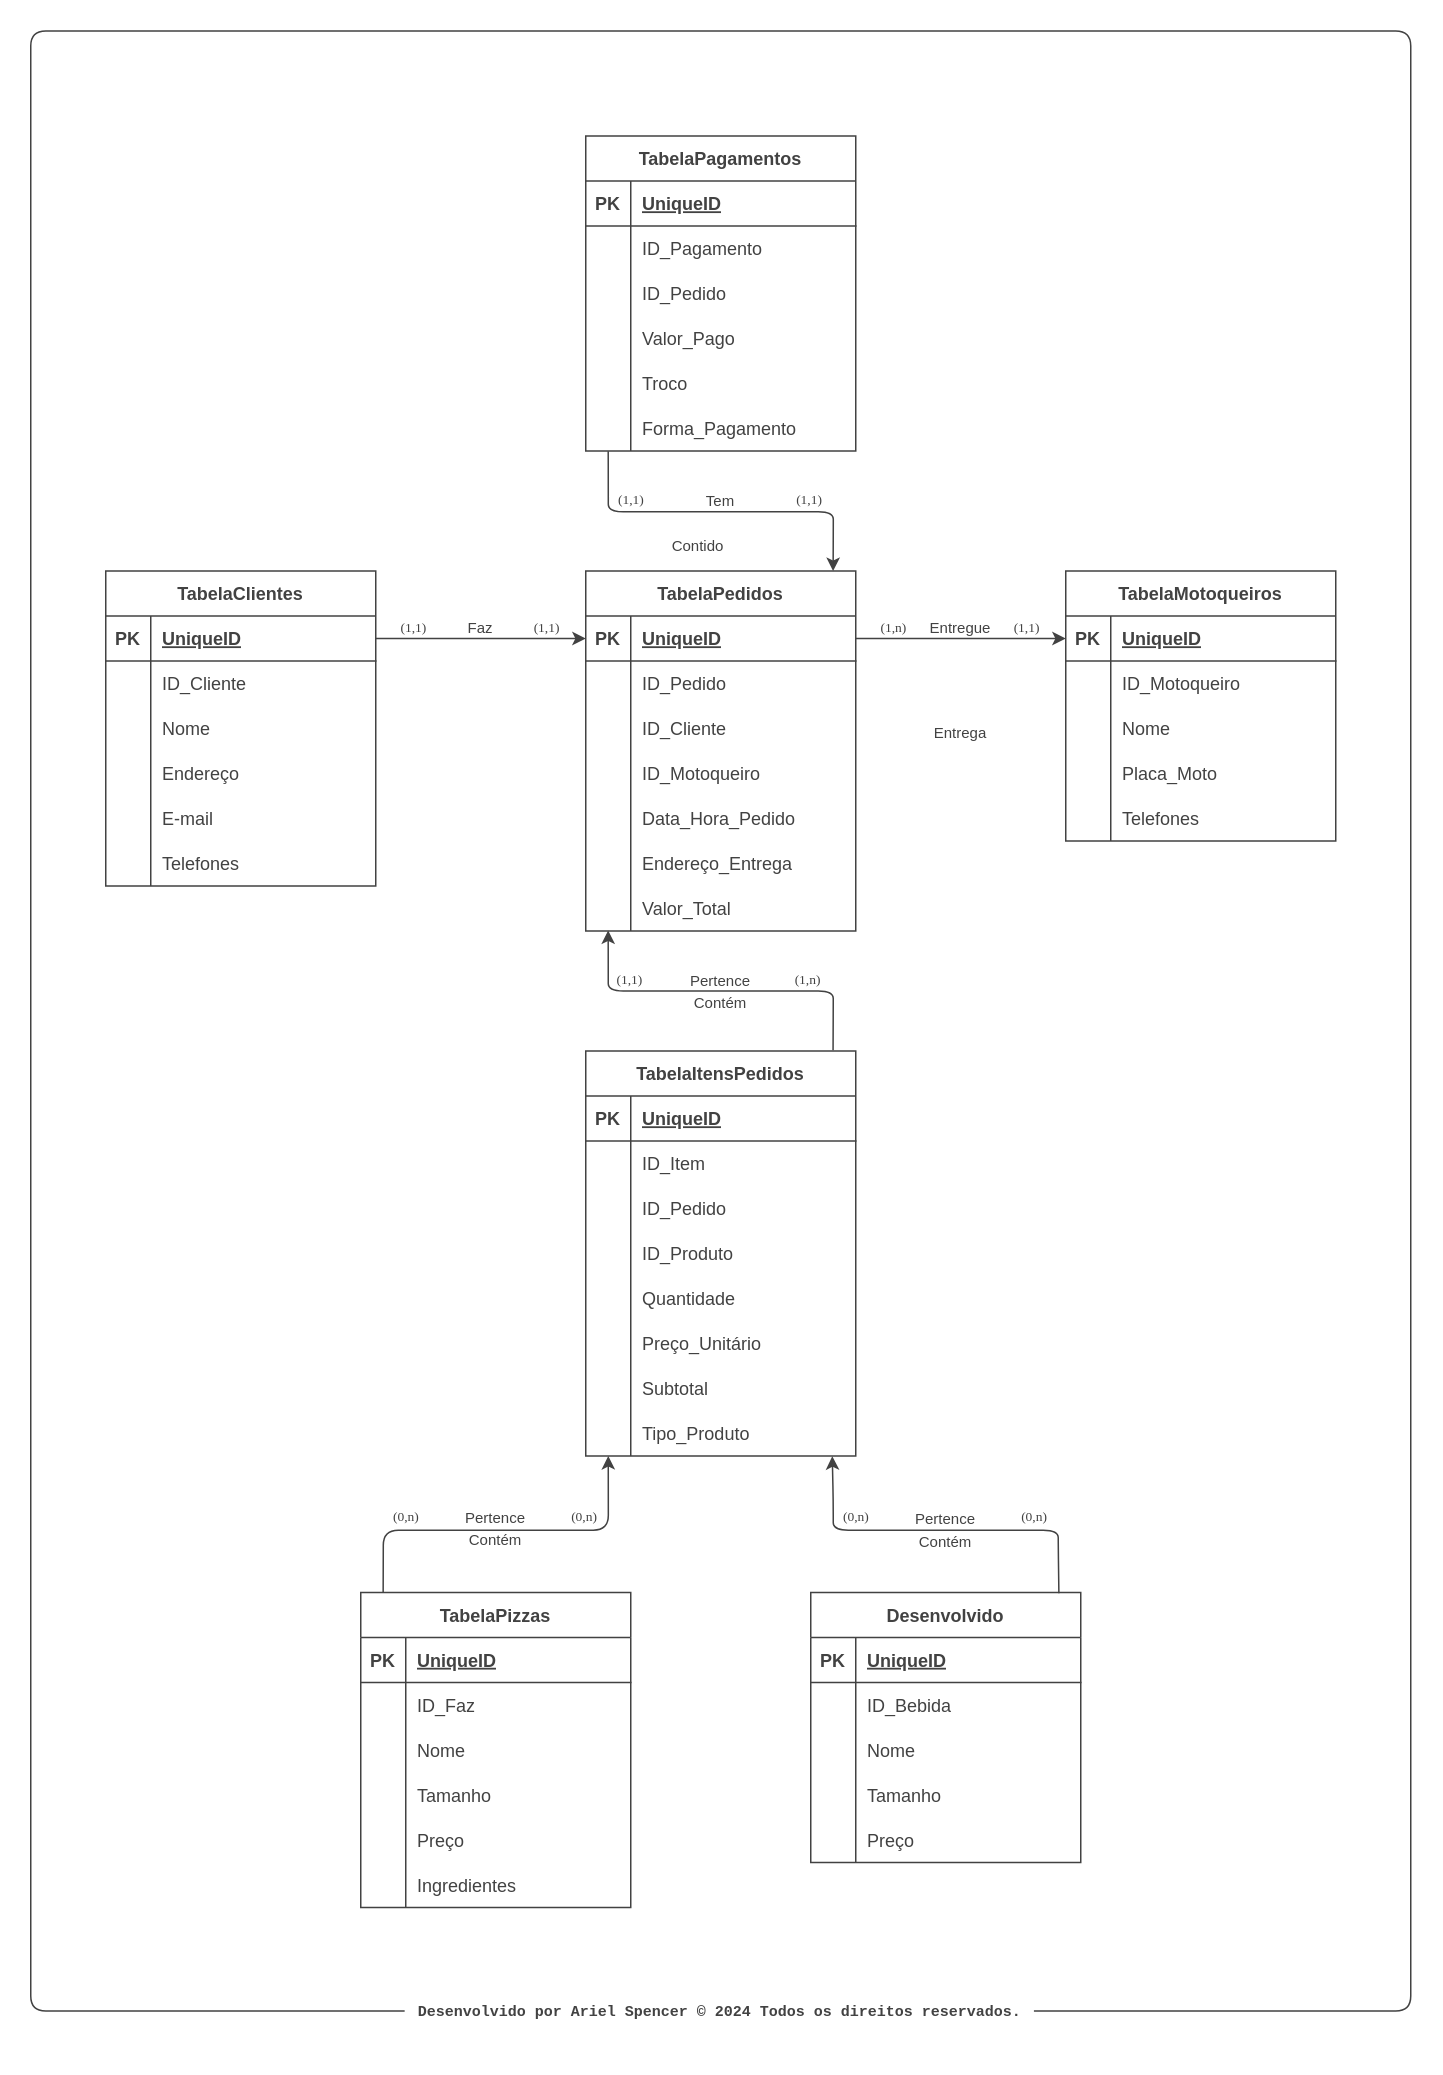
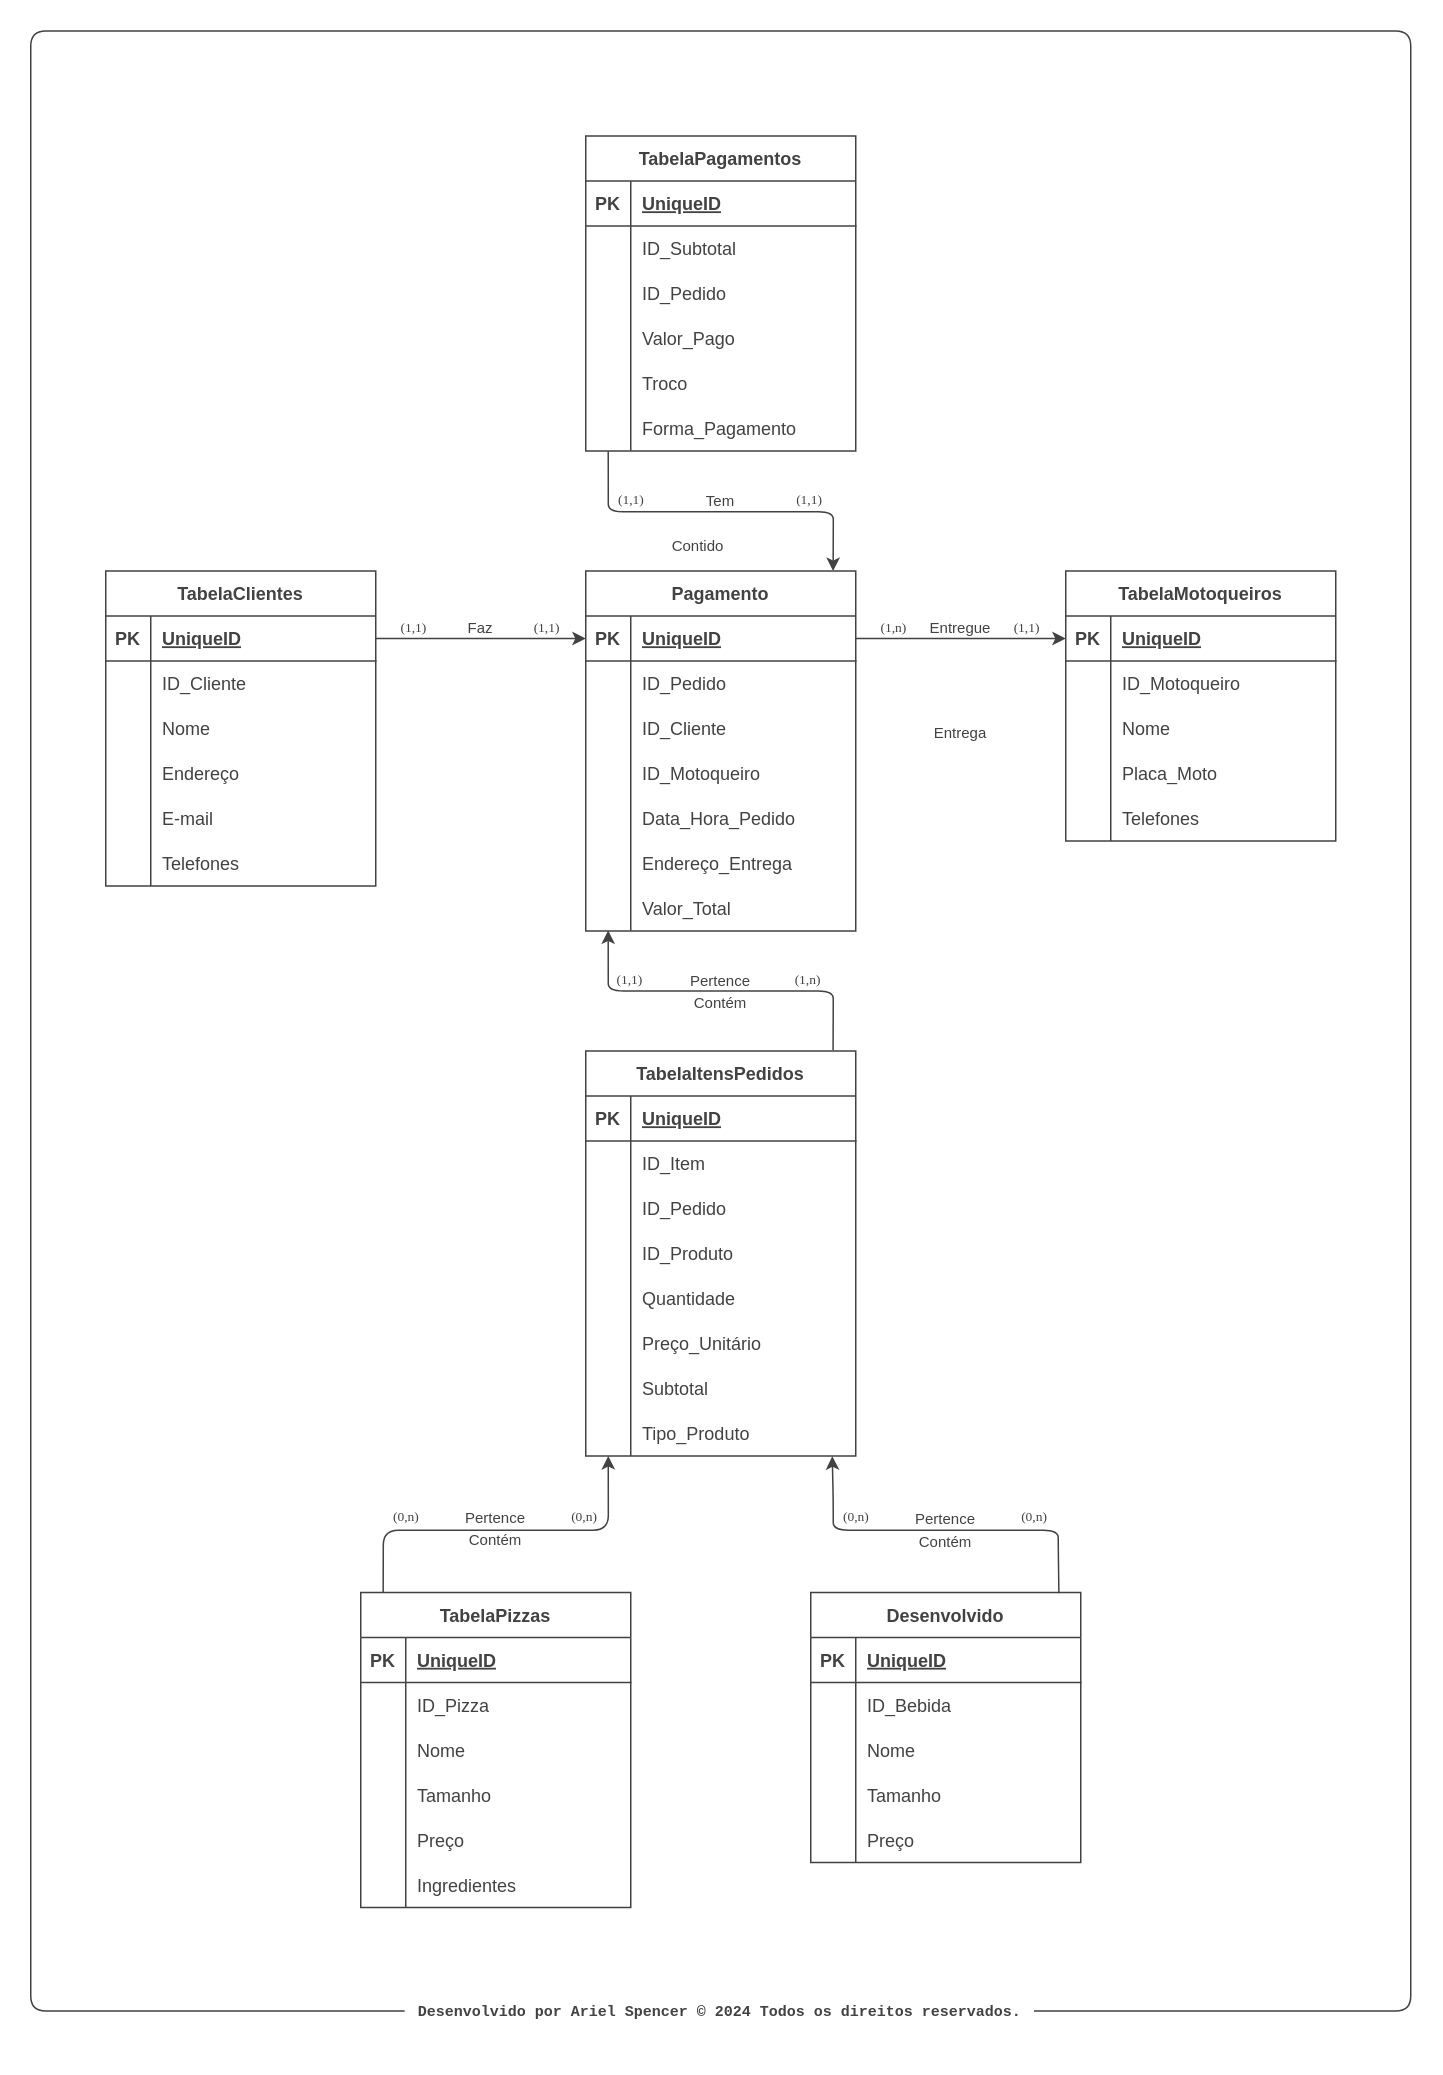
- <mxCell id="65" value="ID_Pagamento" style="shape=partialRectangle;connectable=0;fillColor=none;top=0;left=0;bottom=0;right=0;align=left;spacingLeft=6;overflow=hidden;strokeColor=#424242;fontColor=#424242;" parent="63" vertex="1"><mxGeometry x="30" width="150" height="30" as="geometry"><mxRectangle width="150" height="30" as="alternateBounds" /></mxGeometry></mxCell>
+ <mxCell id="65" value="ID_Subtotal" style="shape=partialRectangle;connectable=0;fillColor=none;top=0;left=0;bottom=0;right=0;align=left;spacingLeft=6;overflow=hidden;strokeColor=#424242;fontColor=#424242;" parent="63" vertex="1"><mxGeometry x="30" width="150" height="30" as="geometry"><mxRectangle width="150" height="30" as="alternateBounds" /></mxGeometry></mxCell>
- <mxCell id="2" value="TabelaPedidos" style="shape=table;startSize=30;container=1;collapsible=1;childLayout=tableLayout;fixedRows=1;rowLines=0;fontStyle=1;align=center;resizeLast=1;strokeColor=#424242;fillColor=#FFFFFF;fontColor=#424242;" parent="1" vertex="1"><mxGeometry x="390" y="380.02" width="180" height="240" as="geometry"><mxRectangle x="890" y="420" width="70" height="30" as="alternateBounds" /></mxGeometry></mxCell>
+ <mxCell id="2" value="Pagamento" style="shape=table;startSize=30;container=1;collapsible=1;childLayout=tableLayout;fixedRows=1;rowLines=0;fontStyle=1;align=center;resizeLast=1;strokeColor=#424242;fillColor=#FFFFFF;fontColor=#424242;" parent="1" vertex="1"><mxGeometry x="390" y="380.02" width="180" height="240" as="geometry"><mxRectangle x="890" y="420" width="70" height="30" as="alternateBounds" /></mxGeometry></mxCell>
- <mxCell id="109" value="ID_Faz" style="shape=partialRectangle;connectable=0;fillColor=none;top=0;left=0;bottom=0;right=0;align=left;spacingLeft=6;overflow=hidden;strokeColor=#424242;fontColor=#424242;" parent="107" vertex="1"><mxGeometry x="30" width="150" height="30" as="geometry"><mxRectangle width="150" height="30" as="alternateBounds" /></mxGeometry></mxCell>
+ <mxCell id="109" value="ID_Pizza" style="shape=partialRectangle;connectable=0;fillColor=none;top=0;left=0;bottom=0;right=0;align=left;spacingLeft=6;overflow=hidden;strokeColor=#424242;fontColor=#424242;" parent="107" vertex="1"><mxGeometry x="30" width="150" height="30" as="geometry"><mxRectangle width="150" height="30" as="alternateBounds" /></mxGeometry></mxCell>
